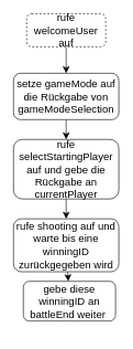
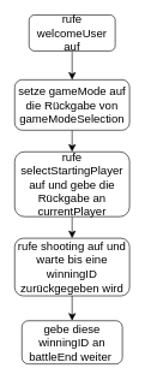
- <mxCell id="3" value="rufe welcomeUser auf" style="rounded=1;whiteSpace=wrap;html=1;fontSize=16;dashed=1;" vertex="1" parent="1"><mxGeometry x="40" y="20" width="120" height="50" as="geometry" /></mxCell>
+ <mxCell id="3" value="rufe welcomeUser auf" style="rounded=1;whiteSpace=wrap;html=1;fontSize=16;" vertex="1" parent="1"><mxGeometry x="40" y="20" width="120" height="50" as="geometry" /></mxCell>
- <mxCell id="10" value="gebe diese winningID an battleEnd weiter&amp;nbsp;" style="whiteSpace=wrap;html=1;fontSize=16;rounded=1;" vertex="1" parent="1"><mxGeometry x="35" y="424.5" width="140" height="60" as="geometry" /></mxCell>
+ <mxCell id="10" value="gebe diese winningID an battleEnd weiter&amp;nbsp;" style="whiteSpace=wrap;html=1;fontSize=16;rounded=1;" vertex="1" parent="1"><mxGeometry x="30" y="444.5" width="140" height="60" as="geometry" /></mxCell>
